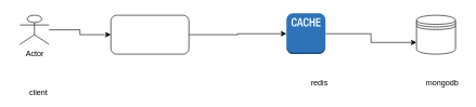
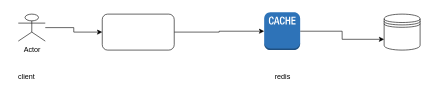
- <mxCell id="10" value="&lt;div&gt;redis&lt;/div&gt;" style="text;html=1;align=center;verticalAlign=middle;whiteSpace=wrap;rounded=0;" vertex="1" parent="1"><mxGeometry x="460" y="113" width="62" height="30" as="geometry" /></mxCell>
+ <mxCell id="10" value="&lt;div&gt;redis&lt;/div&gt;" style="text;html=1;align=center;verticalAlign=middle;whiteSpace=wrap;rounded=0;" vertex="1" parent="1"><mxGeometry x="440" y="113" width="62" height="30" as="geometry" /></mxCell>
- <mxCell id="9" value="mongodb" style="text;html=1;align=center;verticalAlign=middle;whiteSpace=wrap;rounded=0;" vertex="1" parent="1"><mxGeometry x="650" y="113" width="60" height="30" as="geometry" /></mxCell>
- <mxCell id="11" value="&lt;div&gt;client&lt;/div&gt;" style="text;html=1;align=center;verticalAlign=middle;whiteSpace=wrap;rounded=0;" vertex="1" parent="1"><mxGeometry x="35" y="128" width="48" height="30" as="geometry" /></mxCell>
+ <mxCell id="11" value="&lt;div&gt;client&lt;/div&gt;" style="text;html=1;align=center;verticalAlign=middle;whiteSpace=wrap;rounded=0;" vertex="1" parent="1"><mxGeometry x="20" y="113" width="48" height="30" as="geometry" /></mxCell>
